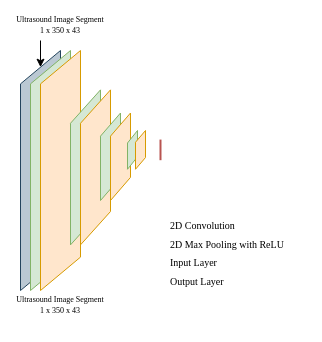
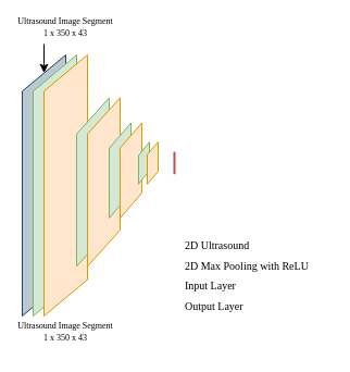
- <mxCell id="12" value="&lt;h1 style=&quot;font-size: 10px;&quot;&gt;&lt;span data-darkreader-inline-color=&quot;&quot; data-darkreader-inline-bgcolor=&quot;&quot; style=&quot;font-family: DQD_PXNZRMz7GEKOn7Fx; background-color: initial; color: rgb(0, 0, 0); font-weight: normal; --darkreader-inline-bgcolor: initial; --darkreader-inline-color: #bab8b6; font-size: 10px;&quot;&gt;&lt;font style=&quot;font-size: 10px;&quot;&gt;2D Convolution&lt;/font&gt;&lt;/span&gt;&lt;/h1&gt;&lt;h1 style=&quot;font-size: 10px;&quot;&gt;&lt;span data-darkreader-inline-color=&quot;&quot; data-darkreader-inline-bgcolor=&quot;&quot; style=&quot;font-family: DQD_PXNZRMz7GEKOn7Fx; background-color: initial; color: rgb(0, 0, 0); font-weight: normal; --darkreader-inline-bgcolor: initial; --darkreader-inline-color: #bab8b6; font-size: 10px;&quot;&gt;&lt;font style=&quot;font-size: 10px;&quot;&gt;2D Max Pooling with ReLU&lt;/font&gt;&lt;/span&gt;&lt;/h1&gt;&lt;h1 style=&quot;font-size: 10px;&quot;&gt;&lt;font style=&quot;font-size: 10px;&quot; face=&quot;DQD_PXNZRMz7GEKOn7Fx&quot;&gt;&lt;span style=&quot;font-weight: 400; font-size: 10px;&quot;&gt;Input Layer&lt;/span&gt;&lt;/font&gt;&lt;/h1&gt;&lt;div style=&quot;font-size: 10px;&quot;&gt;&lt;font style=&quot;font-size: 10px;&quot; face=&quot;DQD_PXNZRMz7GEKOn7Fx&quot;&gt;&lt;span style=&quot;font-weight: 400; font-size: 10px;&quot;&gt;Output Layer&lt;/span&gt;&lt;/font&gt;&lt;/div&gt;" style="text;html=1;strokeColor=none;fillColor=none;spacing=0;spacingTop=0;whiteSpace=wrap;overflow=hidden;rounded=0;verticalAlign=middle;fontSize=10;" vertex="1" parent="1"><mxGeometry x="170" y="210" width="130" height="80" as="geometry" /></mxCell>
+ <mxCell id="12" value="&lt;h1 style=&quot;font-size: 10px;&quot;&gt;&lt;span data-darkreader-inline-color=&quot;&quot; data-darkreader-inline-bgcolor=&quot;&quot; style=&quot;font-family: DQD_PXNZRMz7GEKOn7Fx; background-color: initial; color: rgb(0, 0, 0); font-weight: normal; --darkreader-inline-bgcolor: initial; --darkreader-inline-color: #bab8b6; font-size: 10px;&quot;&gt;&lt;font style=&quot;font-size: 10px;&quot;&gt;2D Ultrasound&lt;/font&gt;&lt;/span&gt;&lt;/h1&gt;&lt;h1 style=&quot;font-size: 10px;&quot;&gt;&lt;span data-darkreader-inline-color=&quot;&quot; data-darkreader-inline-bgcolor=&quot;&quot; style=&quot;font-family: DQD_PXNZRMz7GEKOn7Fx; background-color: initial; color: rgb(0, 0, 0); font-weight: normal; --darkreader-inline-bgcolor: initial; --darkreader-inline-color: #bab8b6; font-size: 10px;&quot;&gt;&lt;font style=&quot;font-size: 10px;&quot;&gt;2D Max Pooling with ReLU&lt;/font&gt;&lt;/span&gt;&lt;/h1&gt;&lt;h1 style=&quot;font-size: 10px;&quot;&gt;&lt;font style=&quot;font-size: 10px;&quot; face=&quot;DQD_PXNZRMz7GEKOn7Fx&quot;&gt;&lt;span style=&quot;font-weight: 400; font-size: 10px;&quot;&gt;Input Layer&lt;/span&gt;&lt;/font&gt;&lt;/h1&gt;&lt;div style=&quot;font-size: 10px;&quot;&gt;&lt;font style=&quot;font-size: 10px;&quot; face=&quot;DQD_PXNZRMz7GEKOn7Fx&quot;&gt;&lt;span style=&quot;font-weight: 400; font-size: 10px;&quot;&gt;Output Layer&lt;/span&gt;&lt;/font&gt;&lt;/div&gt;" style="text;html=1;strokeColor=none;fillColor=none;spacing=0;spacingTop=0;whiteSpace=wrap;overflow=hidden;rounded=0;verticalAlign=middle;fontSize=10;" vertex="1" parent="1"><mxGeometry x="170" y="210" width="130" height="80" as="geometry" /></mxCell>
